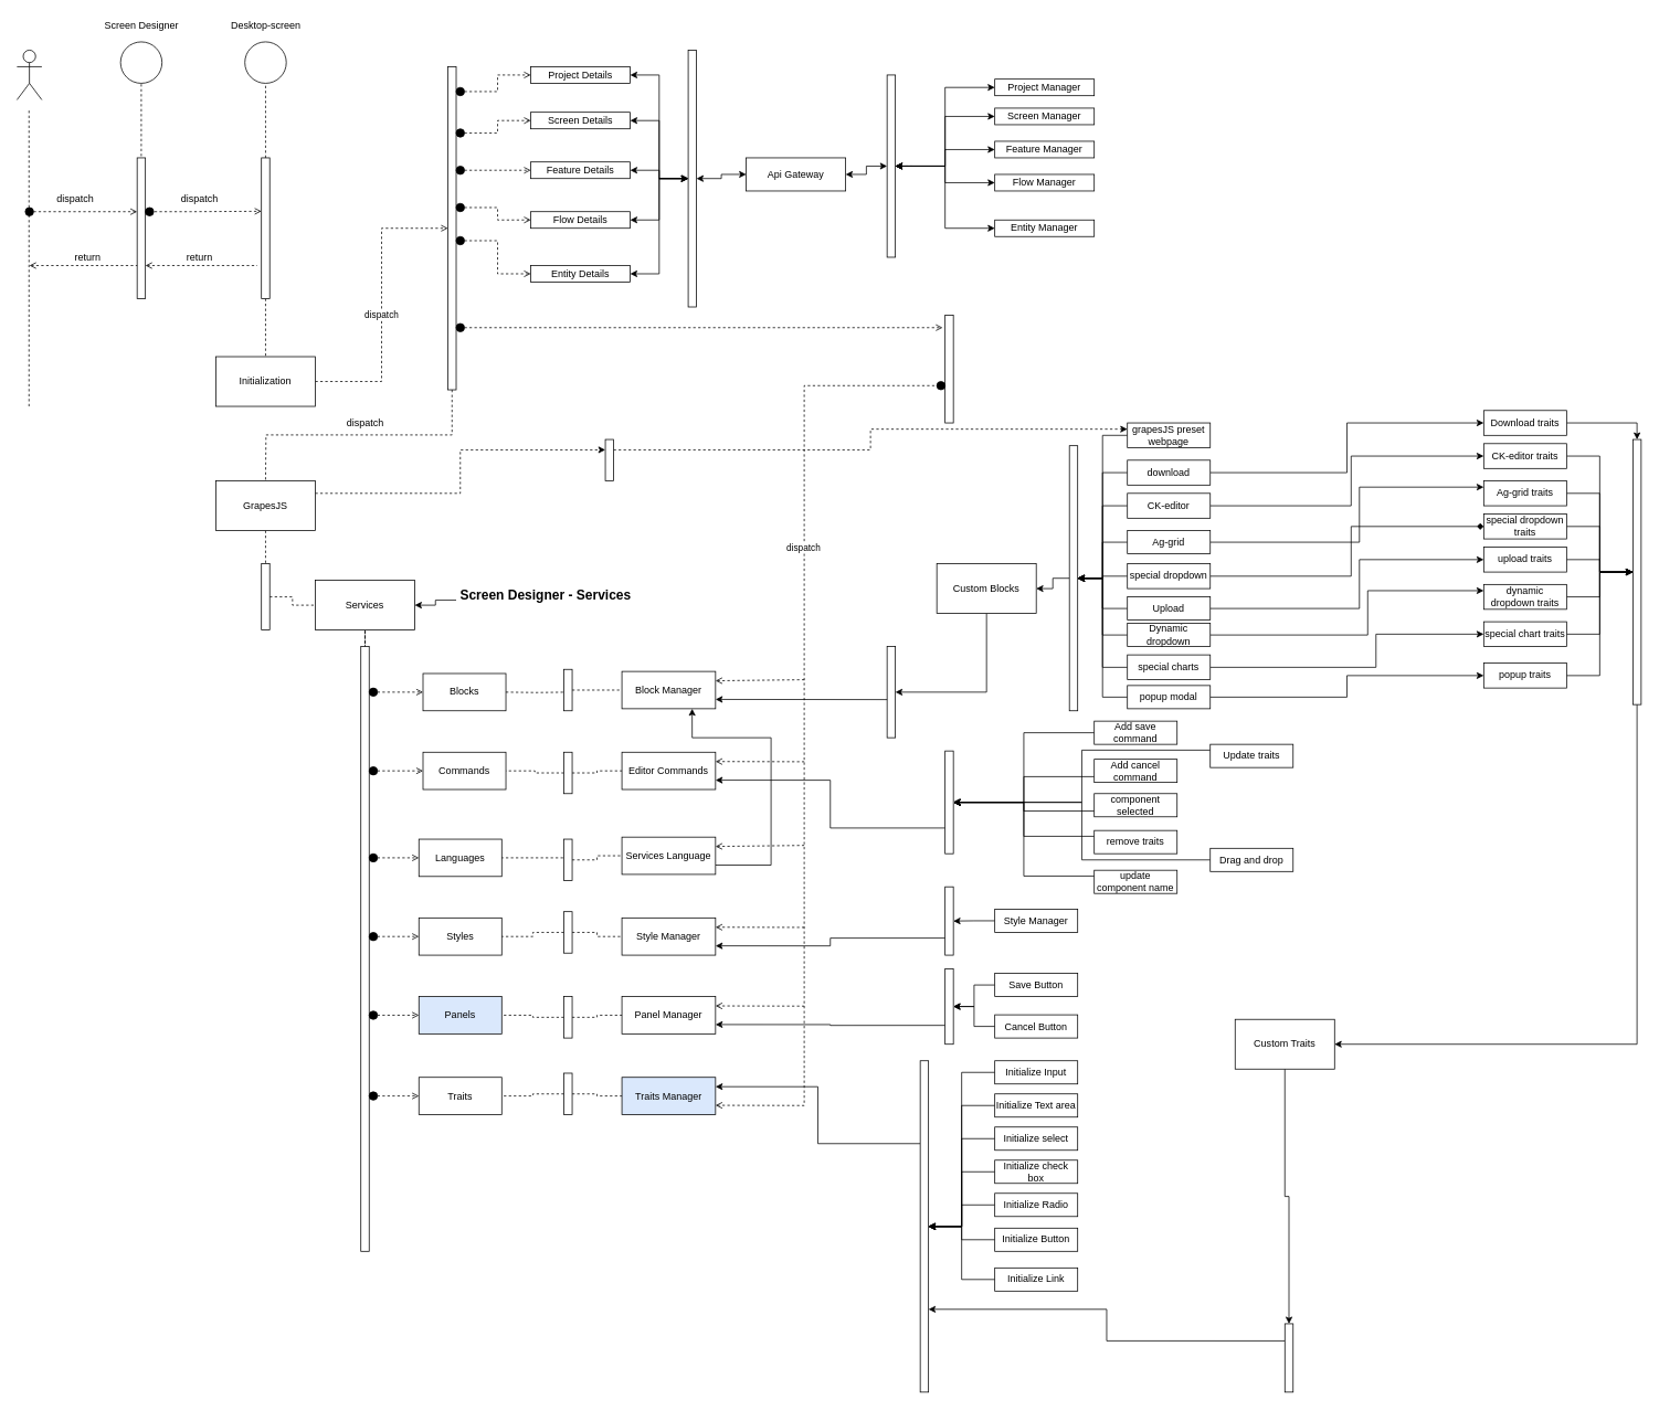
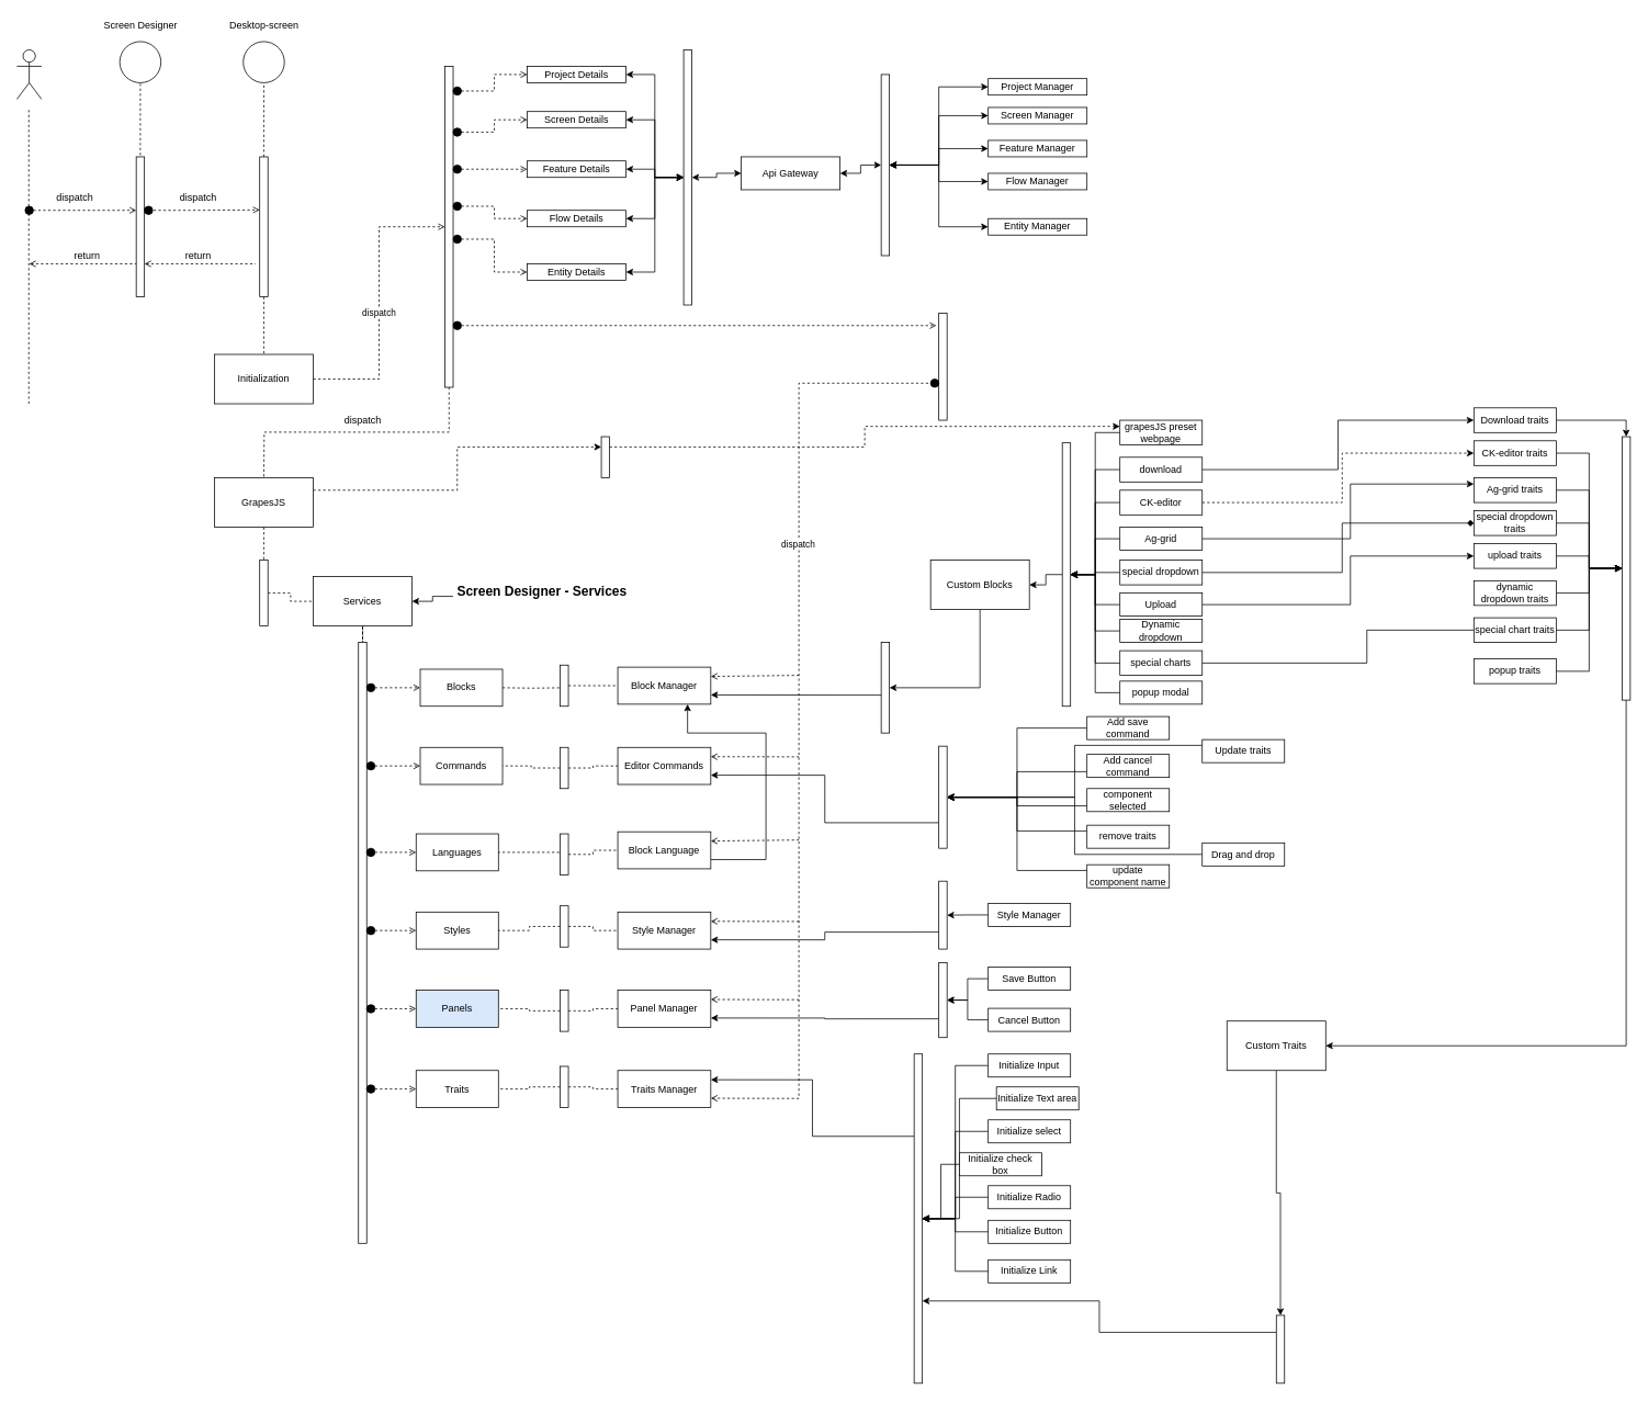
- <mxCell id="130" style="edgeStyle=orthogonalEdgeStyle;rounded=0;orthogonalLoop=1;jettySize=auto;html=1;exitX=1;exitY=0.5;exitDx=0;exitDy=0;entryX=0;entryY=0.5;entryDx=0;entryDy=0;endArrow=classic;endFill=1;" parent="1" source="131" target="213" edge="1"><mxGeometry relative="1" as="geometry"><Array as="points"><mxPoint x="1630" y="610" /><mxPoint x="1630" y="550" /></Array></mxGeometry></mxCell>
+ <mxCell id="130" style="edgeStyle=orthogonalEdgeStyle;rounded=0;orthogonalLoop=1;jettySize=auto;html=1;exitX=1;exitY=0.5;exitDx=0;exitDy=0;entryX=0;entryY=0.5;entryDx=0;entryDy=0;endArrow=classic;endFill=1;dashed=1;" parent="1" source="131" target="213" edge="1"><mxGeometry relative="1" as="geometry"><Array as="points"><mxPoint x="1630" y="610" /><mxPoint x="1630" y="550" /></Array></mxGeometry></mxCell>
- <mxCell id="136" style="edgeStyle=orthogonalEdgeStyle;rounded=0;orthogonalLoop=1;jettySize=auto;html=1;exitX=1;exitY=0.5;exitDx=0;exitDy=0;entryX=0;entryY=0.25;entryDx=0;entryDy=0;endArrow=classic;endFill=1;" parent="1" source="137" target="221" edge="1"><mxGeometry relative="1" as="geometry"><Array as="points"><mxPoint x="1650" y="766" /><mxPoint x="1650" y="713" /></Array></mxGeometry></mxCell>
- <mxCell id="151" style="edgeStyle=orthogonalEdgeStyle;rounded=0;orthogonalLoop=1;jettySize=auto;html=1;exitX=1;exitY=0.5;exitDx=0;exitDy=0;entryX=0;entryY=0.5;entryDx=0;entryDy=0;endArrow=classic;endFill=1;" parent="1" source="152" target="223" edge="1"><mxGeometry relative="1" as="geometry"><Array as="points"><mxPoint x="1660" y="805" /><mxPoint x="1660" y="765" /></Array></mxGeometry></mxCell>
+ <mxCell id="151" style="edgeStyle=orthogonalEdgeStyle;rounded=0;orthogonalLoop=1;jettySize=auto;html=1;exitX=1;exitY=0.5;exitDx=0;exitDy=0;entryX=0;entryY=0.5;entryDx=0;entryDy=0;endArrow=none;endFill=1;" parent="1" source="152" target="223" edge="1"><mxGeometry relative="1" as="geometry"><Array as="points"><mxPoint x="1660" y="805" /><mxPoint x="1660" y="765" /></Array></mxGeometry></mxCell>
- <mxCell id="139" style="edgeStyle=orthogonalEdgeStyle;rounded=0;orthogonalLoop=1;jettySize=auto;html=1;exitX=1;exitY=0.5;exitDx=0;exitDy=0;entryX=0;entryY=0.5;entryDx=0;entryDy=0;endArrow=classic;endFill=1;" parent="1" source="140" target="225" edge="1"><mxGeometry relative="1" as="geometry" /></mxCell>
- <mxCell id="96" value="Services Language" style="rounded=0;whiteSpace=wrap;html=1;" parent="1" vertex="1"><mxGeometry x="750" y="1010" width="113" height="45" as="geometry" /></mxCell>
+ <mxCell id="96" value="Block Language" style="rounded=0;whiteSpace=wrap;html=1;" parent="1" vertex="1"><mxGeometry x="750" y="1010" width="113" height="45" as="geometry" /></mxCell>
- <mxCell id="208" value="Custom Traits" style="rounded=0;whiteSpace=wrap;html=1;" parent="1" vertex="1"><mxGeometry x="1490" y="1230" width="120" height="60" as="geometry" /></mxCell>
+ <mxCell id="208" value="Custom Traits" style="rounded=0;whiteSpace=wrap;html=1;" parent="1" vertex="1"><mxGeometry x="1490" y="1240" width="120" height="60" as="geometry" /></mxCell>
- <mxCell id="99" value="Traits Manager" style="rounded=0;whiteSpace=wrap;html=1;fillColor=#dae8fc;" parent="1" vertex="1"><mxGeometry x="750" y="1300" width="113" height="45" as="geometry" /></mxCell>
+ <mxCell id="99" value="Traits Manager" style="rounded=0;whiteSpace=wrap;html=1;" parent="1" vertex="1"><mxGeometry x="750" y="1300" width="113" height="45" as="geometry" /></mxCell>
- <mxCell id="187" value="Initialize Text area" style="rounded=0;whiteSpace=wrap;html=1;" parent="1" vertex="1"><mxGeometry x="1200" y="1320" width="100" height="28" as="geometry" /></mxCell>
+ <mxCell id="187" value="Initialize Text area" style="rounded=0;whiteSpace=wrap;html=1;" parent="1" vertex="1"><mxGeometry x="1210" y="1320" width="100" height="28" as="geometry" /></mxCell>
- <mxCell id="191" value="Initialize check box" style="rounded=0;whiteSpace=wrap;html=1;" parent="1" vertex="1"><mxGeometry x="1200" y="1400" width="100" height="28" as="geometry" /></mxCell>
+ <mxCell id="191" value="Initialize check box" style="rounded=0;whiteSpace=wrap;html=1;" parent="1" vertex="1"><mxGeometry x="1165" y="1400" width="100" height="28" as="geometry" /></mxCell>
